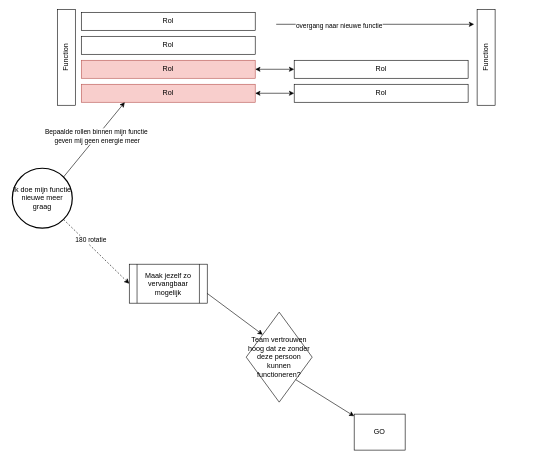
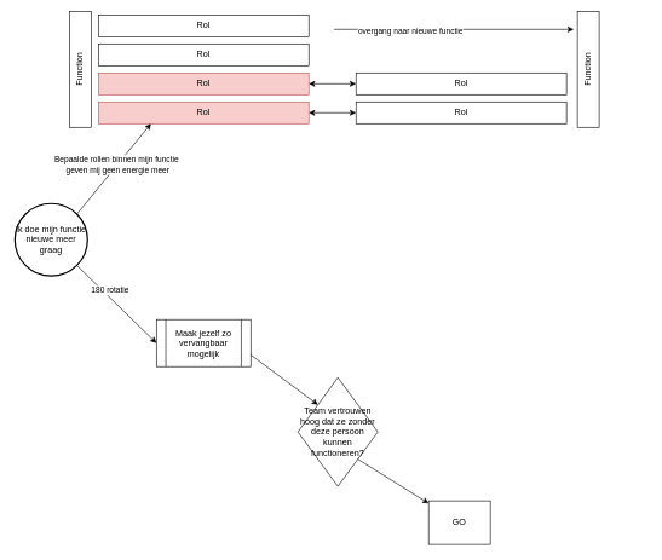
- <mxCell id="9" value="" style="endArrow=classic;html=1;rounded=0;exitX=0.855;exitY=0.855;exitDx=0;exitDy=0;exitPerimeter=0;entryX=0;entryY=0.5;entryDx=0;entryDy=0;dashed=1;" edge="1" parent="1" source="16" target="13"><mxGeometry width="50" height="50" relative="1" as="geometry"><mxPoint x="250" y="280" as="sourcePoint" /><mxPoint x="300" y="340" as="targetPoint" /></mxGeometry></mxCell>
+ <mxCell id="9" value="" style="endArrow=classic;html=1;rounded=0;exitX=0.855;exitY=0.855;exitDx=0;exitDy=0;exitPerimeter=0;entryX=0;entryY=0.5;entryDx=0;entryDy=0;" edge="1" parent="1" source="16" target="13"><mxGeometry width="50" height="50" relative="1" as="geometry"><mxPoint x="250" y="280" as="sourcePoint" /><mxPoint x="300" y="340" as="targetPoint" /></mxGeometry></mxCell>
